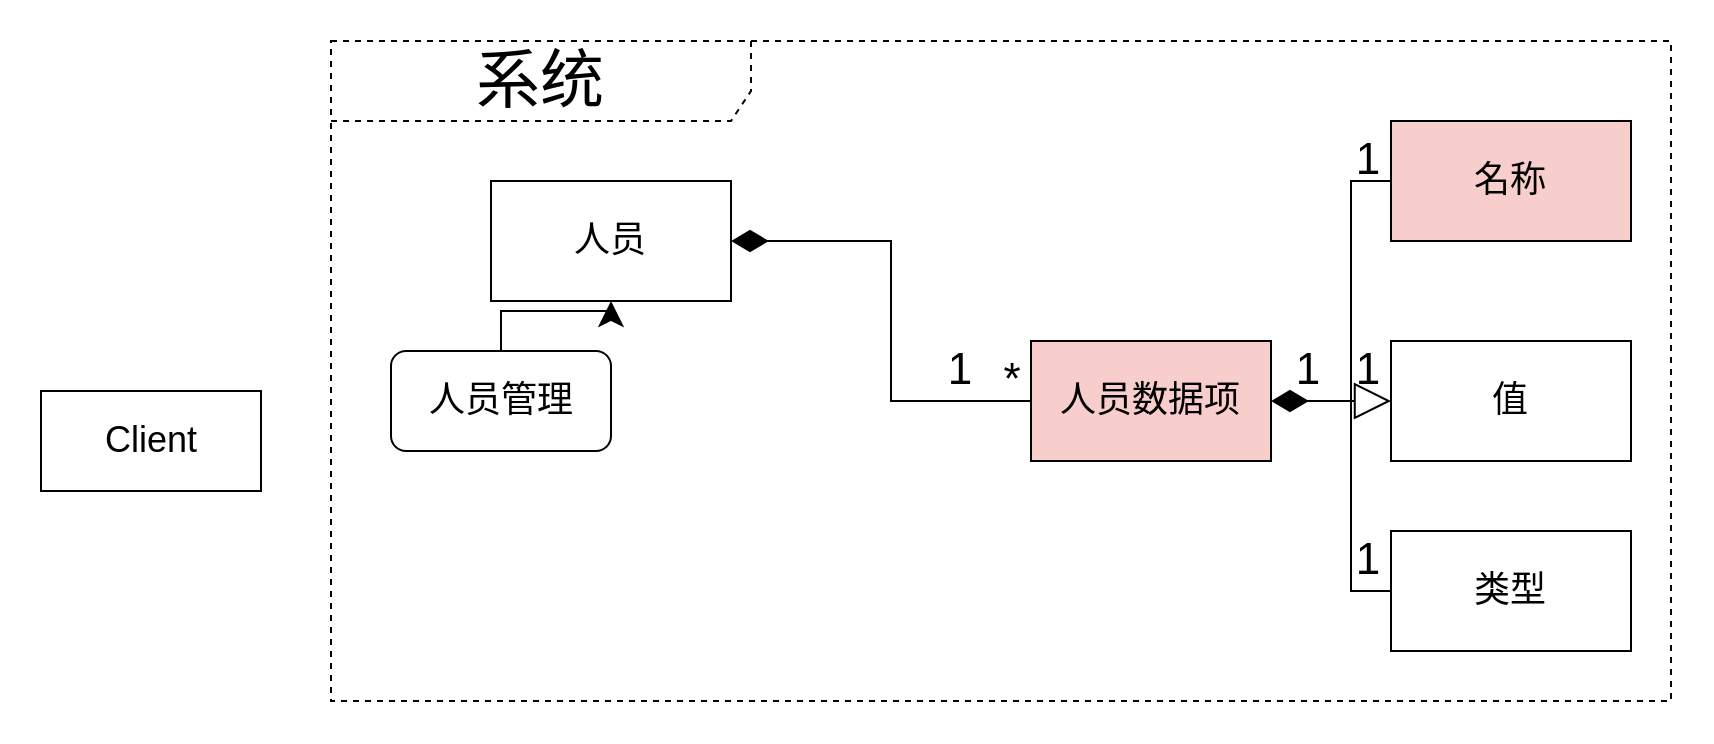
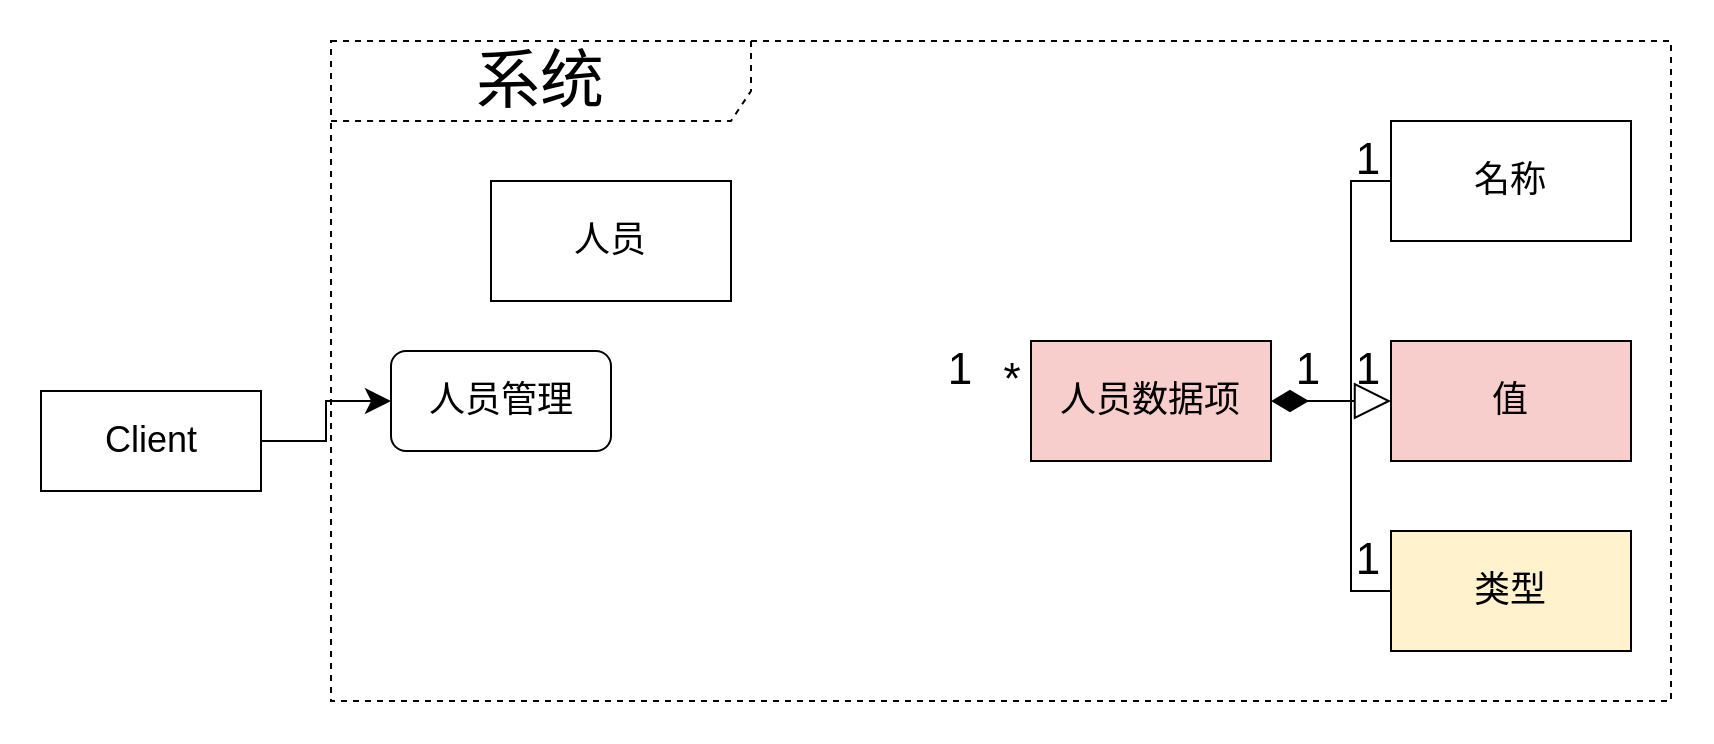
- <mxCell id="7" value="&lt;font style=&quot;font-size: 18px&quot;&gt;名称&lt;/font&gt;" style="rounded=0;whiteSpace=wrap;html=1;fillColor=#f8cecc;" parent="1" vertex="1"><mxGeometry x="695" y="60" width="120" height="60" as="geometry" /></mxCell>
+ <mxCell id="7" value="&lt;font style=&quot;font-size: 18px&quot;&gt;名称&lt;/font&gt;" style="rounded=0;whiteSpace=wrap;html=1;" parent="1" vertex="1"><mxGeometry x="695" y="60" width="120" height="60" as="geometry" /></mxCell>
- <mxCell id="18" style="edgeStyle=orthogonalEdgeStyle;rounded=0;orthogonalLoop=1;jettySize=auto;html=1;endSize=10;startSize=10;" parent="1" source="19" target="3" edge="1"><mxGeometry relative="1" as="geometry" /></mxCell>
- <mxCell id="4" style="edgeStyle=orthogonalEdgeStyle;rounded=0;orthogonalLoop=1;jettySize=auto;html=1;entryX=0;entryY=0.5;entryDx=0;entryDy=0;startArrow=diamondThin;startFill=1;endArrow=none;endFill=0;endSize=16;startSize=16;" parent="1" source="3" target="6" edge="1"><mxGeometry x="-160" y="45" as="geometry" /></mxCell>
- <mxCell id="9" value="&lt;font style=&quot;font-size: 18px&quot;&gt;值&lt;/font&gt;" style="rounded=0;whiteSpace=wrap;html=1;" parent="1" vertex="1"><mxGeometry x="695" y="170" width="120" height="60" as="geometry" /></mxCell>
+ <mxCell id="9" value="&lt;font style=&quot;font-size: 18px&quot;&gt;值&lt;/font&gt;" style="rounded=0;whiteSpace=wrap;html=1;fillColor=#f8cecc;" parent="1" vertex="1"><mxGeometry x="695" y="170" width="120" height="60" as="geometry" /></mxCell>
+ <mxCell id="20" style="edgeStyle=orthogonalEdgeStyle;rounded=0;orthogonalLoop=1;jettySize=auto;html=1;endSize=10;startSize=10;" parent="1" source="21" target="19" edge="1"><mxGeometry relative="1" as="geometry" /></mxCell>
- <mxCell id="16" value="&lt;font style=&quot;font-size: 18px&quot;&gt;类型&lt;/font&gt;" style="rounded=0;whiteSpace=wrap;html=1;" parent="1" vertex="1"><mxGeometry x="695" y="265" width="120" height="60" as="geometry" /></mxCell>
+ <mxCell id="16" value="&lt;font style=&quot;font-size: 18px&quot;&gt;类型&lt;/font&gt;" style="rounded=0;whiteSpace=wrap;html=1;fillColor=#fff2cc;" parent="1" vertex="1"><mxGeometry x="695" y="265" width="120" height="60" as="geometry" /></mxCell>
